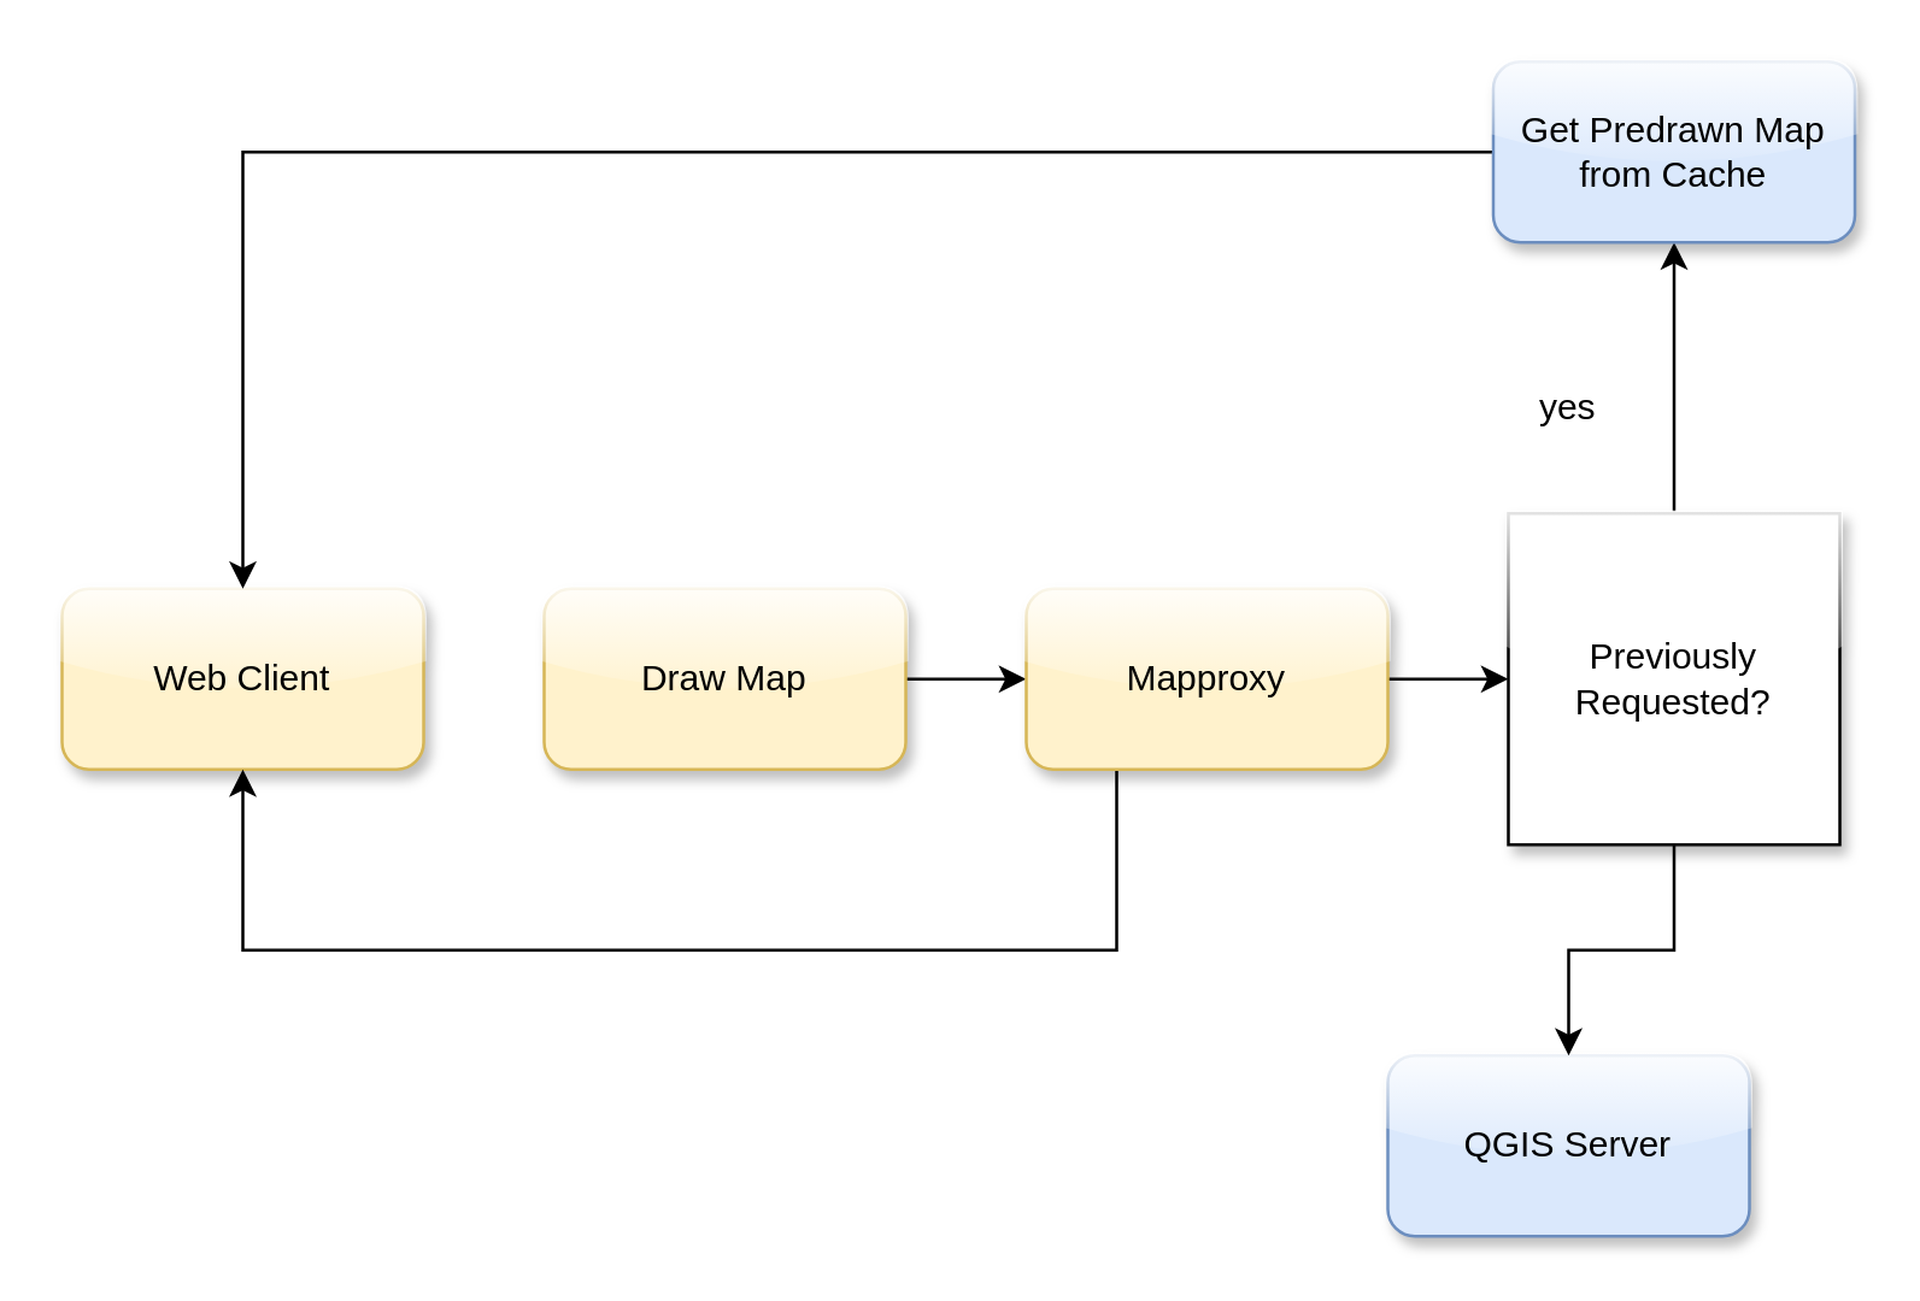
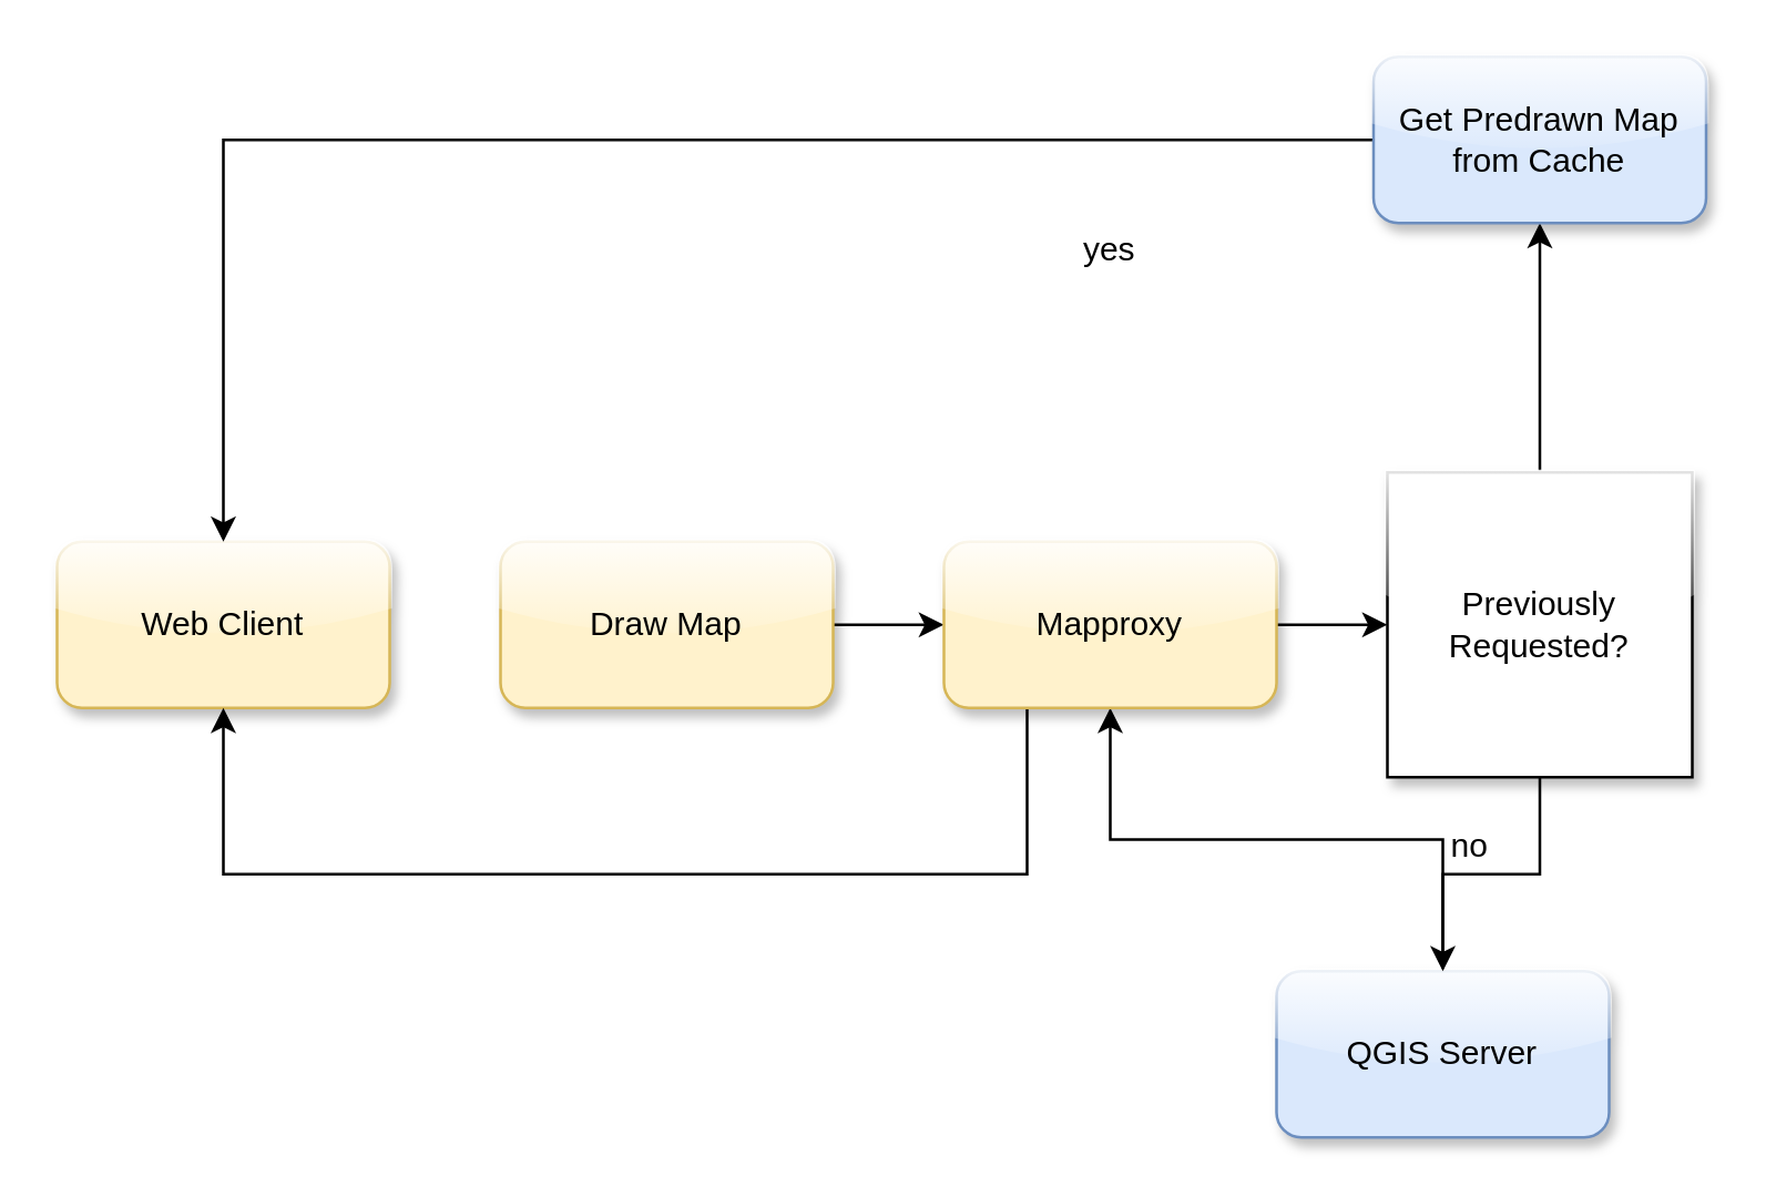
- <mxCell id="16" value="yes" style="text;html=1;strokeColor=none;fillColor=none;align=center;verticalAlign=middle;whiteSpace=wrap;rounded=0;shadow=1;glass=1;" vertex="1" parent="1"><mxGeometry x="500" y="125" width="40" height="20" as="geometry" /></mxCell>
+ <mxCell id="16" value="yes" style="text;html=1;strokeColor=none;fillColor=none;align=center;verticalAlign=middle;whiteSpace=wrap;rounded=0;shadow=1;glass=1;" vertex="1" parent="1"><mxGeometry x="380" y="80" width="40" height="20" as="geometry" /></mxCell>
+ <mxCell id="5" style="edgeStyle=orthogonalEdgeStyle;rounded=0;orthogonalLoop=1;jettySize=auto;html=1;" edge="1" parent="1" source="6" target="9"><mxGeometry relative="1" as="geometry" /></mxCell>
+ <mxCell id="13" value="no" style="text;html=1;strokeColor=none;fillColor=none;align=center;verticalAlign=middle;whiteSpace=wrap;rounded=0;shadow=1;glass=1;" vertex="1" parent="1"><mxGeometry x="510" y="295" width="40" height="20" as="geometry" /></mxCell>
